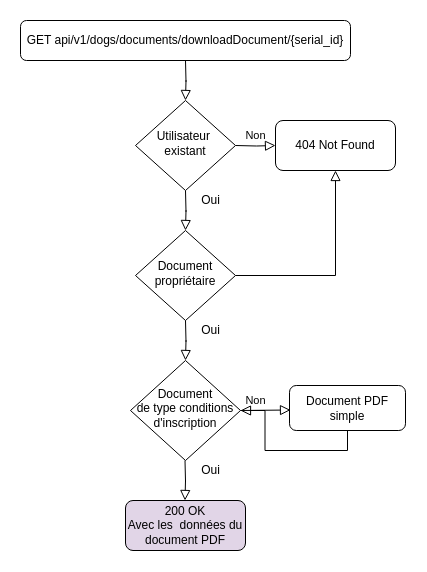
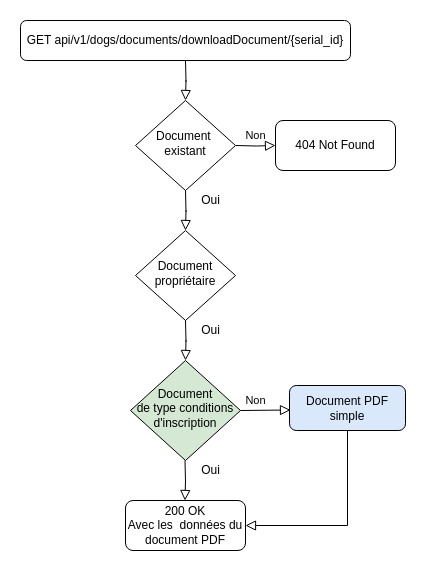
- <mxCell id="8" value="Utilisateur&amp;nbsp; existant" style="rhombus;whiteSpace=wrap;html=1;shadow=0;fontFamily=Helvetica;fontSize=12;align=center;strokeWidth=1;spacing=6;spacingTop=-4;" parent="1" vertex="1"><mxGeometry x="135" y="100" width="100" height="90" as="geometry" /></mxCell>
+ <mxCell id="8" value="Document&amp;nbsp; existant" style="rhombus;whiteSpace=wrap;html=1;shadow=0;fontFamily=Helvetica;fontSize=12;align=center;strokeWidth=1;spacing=6;spacingTop=-4;" parent="1" vertex="1"><mxGeometry x="135" y="100" width="100" height="90" as="geometry" /></mxCell>
- <mxCell id="19" value="" style="rounded=0;html=1;jettySize=auto;orthogonalLoop=1;fontSize=11;endArrow=block;endFill=0;endSize=8;strokeWidth=1;shadow=0;labelBackgroundColor=none;edgeStyle=orthogonalEdgeStyle;exitX=1;exitY=0.5;exitDx=0;exitDy=0;entryX=0.5;entryY=1;entryDx=0;entryDy=0;" edge="1" parent="1" source="16" target="5"><mxGeometry relative="1" as="geometry"><mxPoint x="275" y="255" as="sourcePoint" /><mxPoint x="275" y="295" as="targetPoint" /></mxGeometry></mxCell>
- <mxCell id="13" value="Document PDF simple" style="rounded=1;whiteSpace=wrap;html=1;fontSize=12;glass=0;strokeWidth=1;shadow=0;" vertex="1" parent="1"><mxGeometry x="289" y="385" width="116" height="45" as="geometry" /></mxCell>
+ <mxCell id="13" value="Document PDF simple" style="rounded=1;whiteSpace=wrap;html=1;fontSize=12;glass=0;strokeWidth=1;shadow=0;fillColor=#dae8fc;" vertex="1" parent="1"><mxGeometry x="289" y="385" width="116" height="45" as="geometry" /></mxCell>
- <mxCell id="9" value="Document &lt;br&gt;de type conditions d'inscription" style="rhombus;whiteSpace=wrap;html=1;shadow=0;fontFamily=Helvetica;fontSize=12;align=center;strokeWidth=1;spacing=6;spacingTop=-4;" vertex="1" parent="1"><mxGeometry x="130" y="360" width="110" height="100" as="geometry" /></mxCell>
+ <mxCell id="9" value="Document &lt;br&gt;de type conditions d'inscription" style="rhombus;whiteSpace=wrap;html=1;shadow=0;fontFamily=Helvetica;fontSize=12;align=center;strokeWidth=1;spacing=6;spacingTop=-4;fillColor=#d5e8d4;" vertex="1" parent="1"><mxGeometry x="130" y="360" width="110" height="100" as="geometry" /></mxCell>
- <mxCell id="14" value="" style="rounded=0;html=1;jettySize=auto;orthogonalLoop=1;fontSize=11;endArrow=block;endFill=0;endSize=8;strokeWidth=1;shadow=0;labelBackgroundColor=none;edgeStyle=orthogonalEdgeStyle;exitX=0.5;exitY=1;exitDx=0;exitDy=0;" edge="1" parent="1" source="13" target="9"><mxGeometry relative="1" as="geometry"><mxPoint x="365" y="460" as="sourcePoint" /><mxPoint x="335" y="540" as="targetPoint" /></mxGeometry></mxCell>
+ <mxCell id="14" value="" style="rounded=0;html=1;jettySize=auto;orthogonalLoop=1;fontSize=11;endArrow=block;endFill=0;endSize=8;strokeWidth=1;shadow=0;labelBackgroundColor=none;edgeStyle=orthogonalEdgeStyle;exitX=0.5;exitY=1;exitDx=0;exitDy=0;entryX=1;entryY=0.5;entryDx=0;entryDy=0;" edge="1" parent="1" source="13" target="15"><mxGeometry relative="1" as="geometry"><mxPoint x="365" y="460" as="sourcePoint" /><mxPoint x="335" y="540" as="targetPoint" /></mxGeometry></mxCell>
- <mxCell id="15" value="200 OK&lt;br&gt;Avec les&amp;nbsp; données du document PDF" style="rounded=1;whiteSpace=wrap;html=1;fontSize=12;glass=0;strokeWidth=1;shadow=0;fillColor=#e1d5e7;" vertex="1" parent="1"><mxGeometry x="125" y="500" width="120" height="50" as="geometry" /></mxCell>
+ <mxCell id="15" value="200 OK&lt;br&gt;Avec les&amp;nbsp; données du document PDF" style="rounded=1;whiteSpace=wrap;html=1;fontSize=12;glass=0;strokeWidth=1;shadow=0;" vertex="1" parent="1"><mxGeometry x="125" y="500" width="120" height="50" as="geometry" /></mxCell>
